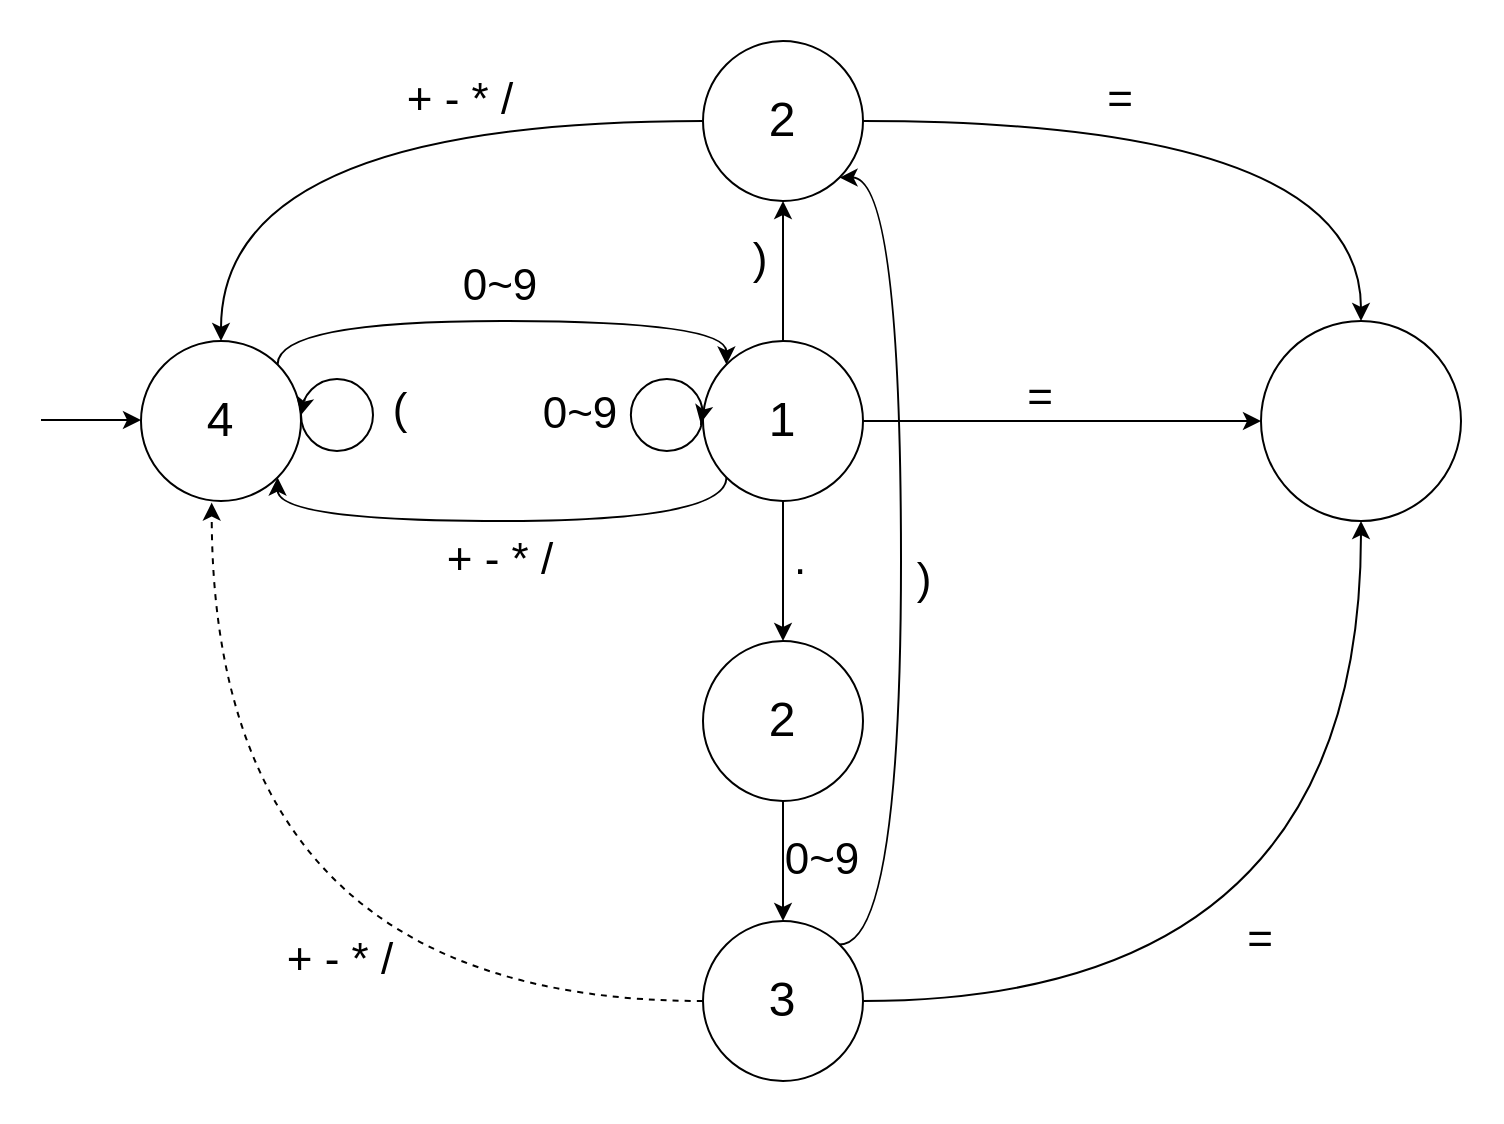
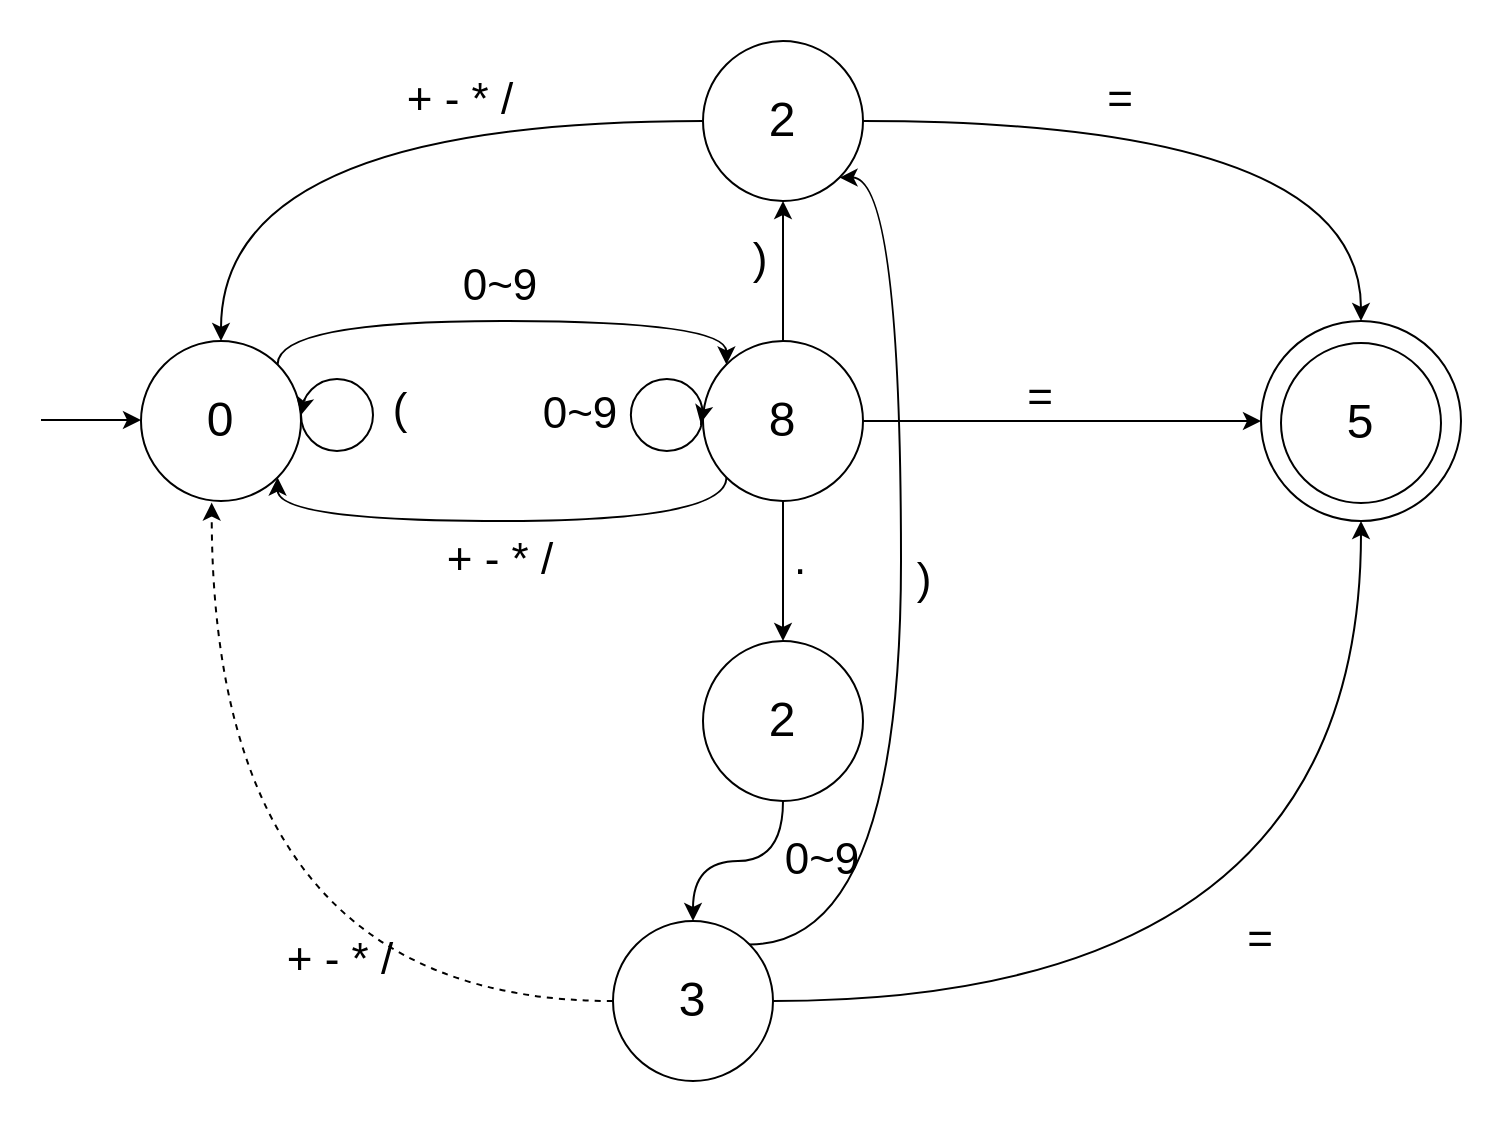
- <mxCell id="4" value="&lt;font style=&quot;font-size: 24px&quot;&gt;4&lt;/font&gt;" style="ellipse;whiteSpace=wrap;html=1;aspect=fixed;" vertex="1" parent="1"><mxGeometry x="70" y="170" width="80" height="80" as="geometry" /></mxCell>
+ <mxCell id="4" value="&lt;font style=&quot;font-size: 24px&quot;&gt;0&lt;/font&gt;" style="ellipse;whiteSpace=wrap;html=1;aspect=fixed;" vertex="1" parent="1"><mxGeometry x="70" y="170" width="80" height="80" as="geometry" /></mxCell>
- <mxCell id="14" value="&lt;font style=&quot;font-size: 24px&quot;&gt;1&lt;/font&gt;" style="ellipse;whiteSpace=wrap;html=1;aspect=fixed;" vertex="1" parent="1"><mxGeometry x="351" y="170" width="80" height="80" as="geometry" /></mxCell>
+ <mxCell id="14" value="&lt;font style=&quot;font-size: 24px&quot;&gt;8&lt;/font&gt;" style="ellipse;whiteSpace=wrap;html=1;aspect=fixed;" vertex="1" parent="1"><mxGeometry x="351" y="170" width="80" height="80" as="geometry" /></mxCell>
+ <mxCell id="9" value="&lt;font style=&quot;font-size: 24px&quot;&gt;5&lt;/font&gt;" style="ellipse;whiteSpace=wrap;html=1;aspect=fixed;" vertex="1" parent="1"><mxGeometry x="640" y="171" width="80" height="80" as="geometry" /></mxCell>
- <mxCell id="26" value="&lt;font style=&quot;font-size: 24px&quot;&gt;3&lt;/font&gt;" style="ellipse;whiteSpace=wrap;html=1;aspect=fixed;" vertex="1" parent="1"><mxGeometry x="351" y="460" width="80" height="80" as="geometry" /></mxCell>
+ <mxCell id="26" value="&lt;font style=&quot;font-size: 24px&quot;&gt;3&lt;/font&gt;" style="ellipse;whiteSpace=wrap;html=1;aspect=fixed;" vertex="1" parent="1"><mxGeometry x="306" y="460" width="80" height="80" as="geometry" /></mxCell>
